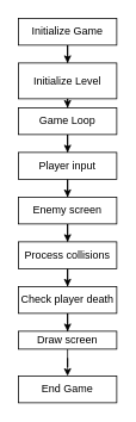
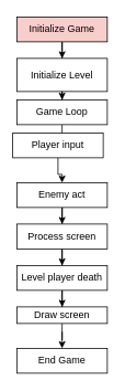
- <mxCell id="3" value="Initialize Game" style="html=1;whiteSpace=wrap;" vertex="1" parent="1"><mxGeometry x="20" y="20" width="110" height="30" as="geometry" /></mxCell>
+ <mxCell id="3" value="Initialize Game" style="html=1;whiteSpace=wrap;fillColor=#f8cecc;" vertex="1" parent="1"><mxGeometry x="20" y="20" width="110" height="30" as="geometry" /></mxCell>
- <mxCell id="9" value="Player input" style="html=1;whiteSpace=wrap;" vertex="1" parent="1"><mxGeometry x="20" y="170" width="110" height="30" as="geometry" /></mxCell>
+ <mxCell id="9" value="Player input" style="html=1;whiteSpace=wrap;" vertex="1" parent="1"><mxGeometry x="15" y="160" width="110" height="30" as="geometry" /></mxCell>
- <mxCell id="11" value="Enemy screen" style="html=1;whiteSpace=wrap;" vertex="1" parent="1"><mxGeometry x="20" y="220" width="110" height="30" as="geometry" /></mxCell>
+ <mxCell id="11" value="Enemy act" style="html=1;whiteSpace=wrap;" vertex="1" parent="1"><mxGeometry x="20" y="220" width="110" height="30" as="geometry" /></mxCell>
- <mxCell id="13" value="Process collisions" style="html=1;whiteSpace=wrap;" vertex="1" parent="1"><mxGeometry x="20" y="270" width="110" height="30" as="geometry" /></mxCell>
+ <mxCell id="13" value="Process screen" style="html=1;whiteSpace=wrap;" vertex="1" parent="1"><mxGeometry x="20" y="270" width="110" height="30" as="geometry" /></mxCell>
- <mxCell id="17" value="Check player death" style="html=1;whiteSpace=wrap;" vertex="1" parent="1"><mxGeometry x="20" y="320" width="110" height="30" as="geometry" /></mxCell>
+ <mxCell id="17" value="Level player death" style="html=1;whiteSpace=wrap;" vertex="1" parent="1"><mxGeometry x="20" y="320" width="110" height="30" as="geometry" /></mxCell>
